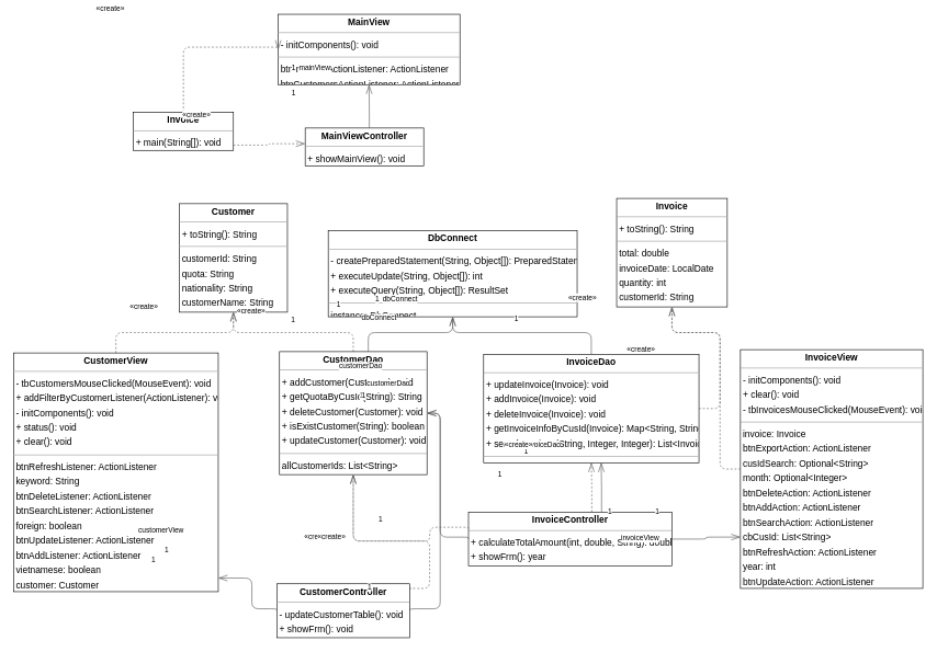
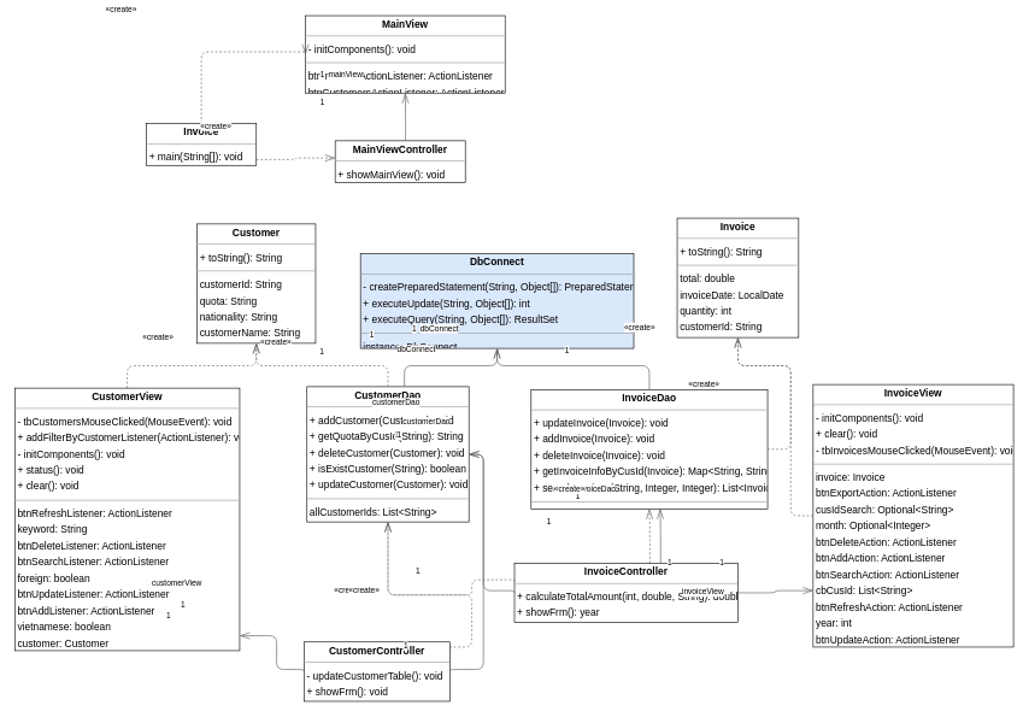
- <mxCell id="6" value="&lt;p style=&quot;margin:0px;margin-top:4px;text-align:center;&quot;&gt;&lt;b&gt;DbConnect&lt;/b&gt;&lt;/p&gt;&lt;hr size=&quot;1&quot;/&gt;&lt;p style=&quot;margin:0 0 0 4px;line-height:1.6;&quot;&gt;- createPreparedStatement(String, Object[]): PreparedStatement&lt;br/&gt;+ executeUpdate(String, Object[]): int&lt;br/&gt;+ executeQuery(String, Object[]): ResultSet&lt;/p&gt;&lt;hr size=&quot;1&quot;/&gt;&lt;p style=&quot;margin:0 0 0 4px;line-height:1.6;&quot;&gt; instance: DbConnect&lt;/p&gt;" style="verticalAlign=top;align=left;overflow=fill;fontSize=14;fontFamily=Helvetica;html=1;rounded=0;shadow=0;comic=0;labelBackgroundColor=none;strokeWidth=1;" vertex="1" parent="1"><mxGeometry x="498" y="349" width="378" height="131" as="geometry" /></mxCell>
+ <mxCell id="6" value="&lt;p style=&quot;margin:0px;margin-top:4px;text-align:center;&quot;&gt;&lt;b&gt;DbConnect&lt;/b&gt;&lt;/p&gt;&lt;hr size=&quot;1&quot;/&gt;&lt;p style=&quot;margin:0 0 0 4px;line-height:1.6;&quot;&gt;- createPreparedStatement(String, Object[]): PreparedStatement&lt;br/&gt;+ executeUpdate(String, Object[]): int&lt;br/&gt;+ executeQuery(String, Object[]): ResultSet&lt;/p&gt;&lt;hr size=&quot;1&quot;/&gt;&lt;p style=&quot;margin:0 0 0 4px;line-height:1.6;&quot;&gt; instance: DbConnect&lt;/p&gt;" style="verticalAlign=top;align=left;overflow=fill;fontSize=14;fontFamily=Helvetica;html=1;rounded=0;shadow=0;comic=0;labelBackgroundColor=none;strokeWidth=1;fillColor=#dae8fc;" vertex="1" parent="1"><mxGeometry x="498" y="349" width="378" height="131" as="geometry" /></mxCell>
